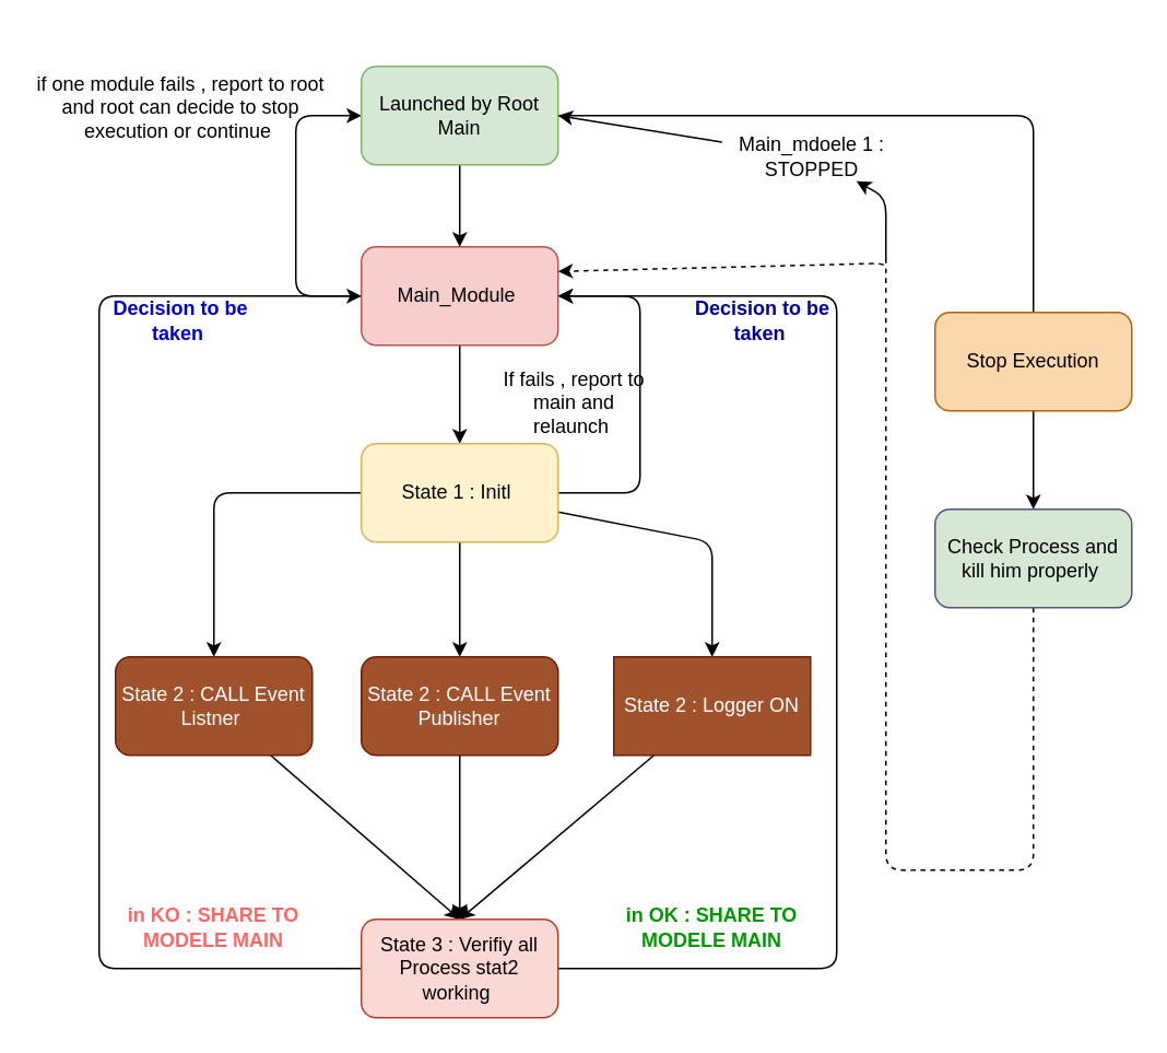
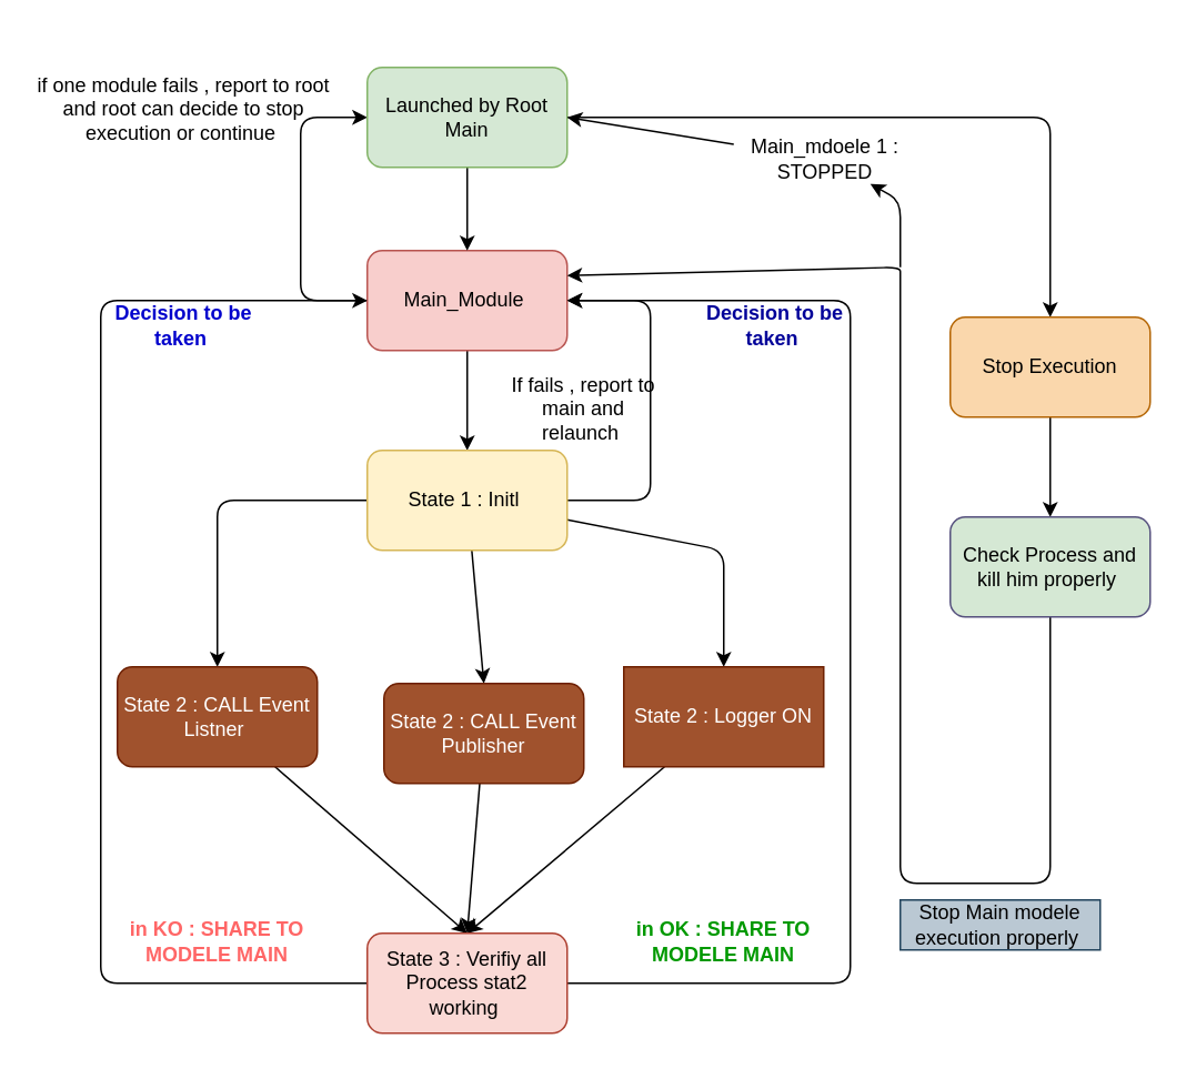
- <mxCell id="6" style="edgeStyle=none;html=1;entryX=0.5;entryY=0;entryDx=0;entryDy=0;endArrow=none;" edge="1" parent="1" source="7" target="29"><mxGeometry relative="1" as="geometry"><Array as="points"><mxPoint x="630" y="70" /></Array></mxGeometry></mxCell>
+ <mxCell id="6" style="edgeStyle=none;html=1;entryX=0.5;entryY=0;entryDx=0;entryDy=0;" edge="1" parent="1" source="7" target="29"><mxGeometry relative="1" as="geometry"><Array as="points"><mxPoint x="630" y="70" /></Array></mxGeometry></mxCell>
- <mxCell id="30" style="edgeStyle=none;html=1;entryX=1;entryY=0.25;entryDx=0;entryDy=0;dashed=1;" edge="1" parent="1" source="31" target="4"><mxGeometry relative="1" as="geometry"><mxPoint x="380" y="140" as="targetPoint" /><Array as="points"><mxPoint x="630" y="530" /><mxPoint x="540" y="530" /><mxPoint x="540" y="170" /><mxPoint x="540" y="160" /></Array></mxGeometry></mxCell>
+ <mxCell id="30" style="edgeStyle=none;html=1;entryX=1;entryY=0.25;entryDx=0;entryDy=0;" edge="1" parent="1" source="31" target="4"><mxGeometry relative="1" as="geometry"><mxPoint x="380" y="140" as="targetPoint" /><Array as="points"><mxPoint x="630" y="530" /><mxPoint x="540" y="530" /><mxPoint x="540" y="170" /><mxPoint x="540" y="160" /></Array></mxGeometry></mxCell>
- <mxCell id="18" value="State 2 : CALL Event Publisher" style="rounded=1;whiteSpace=wrap;html=1;fillColor=#a0522d;fontColor=#ffffff;strokeColor=#6D1F00;" vertex="1" parent="1"><mxGeometry x="220" y="400" width="120" height="60" as="geometry" /></mxCell>
+ <mxCell id="18" value="State 2 : CALL Event Publisher" style="rounded=1;whiteSpace=wrap;html=1;fillColor=#a0522d;fontColor=#ffffff;strokeColor=#6D1F00;" vertex="1" parent="1"><mxGeometry x="230" y="410" width="120" height="60" as="geometry" /></mxCell>
+ <mxCell id="32" value="Stop Main modele execution properly&amp;nbsp;" style="text;html=1;align=center;verticalAlign=middle;whiteSpace=wrap;rounded=0;fillColor=#bac8d3;strokeColor=#23445d;" vertex="1" parent="1"><mxGeometry x="540" y="540" width="120" height="30" as="geometry" /></mxCell>
